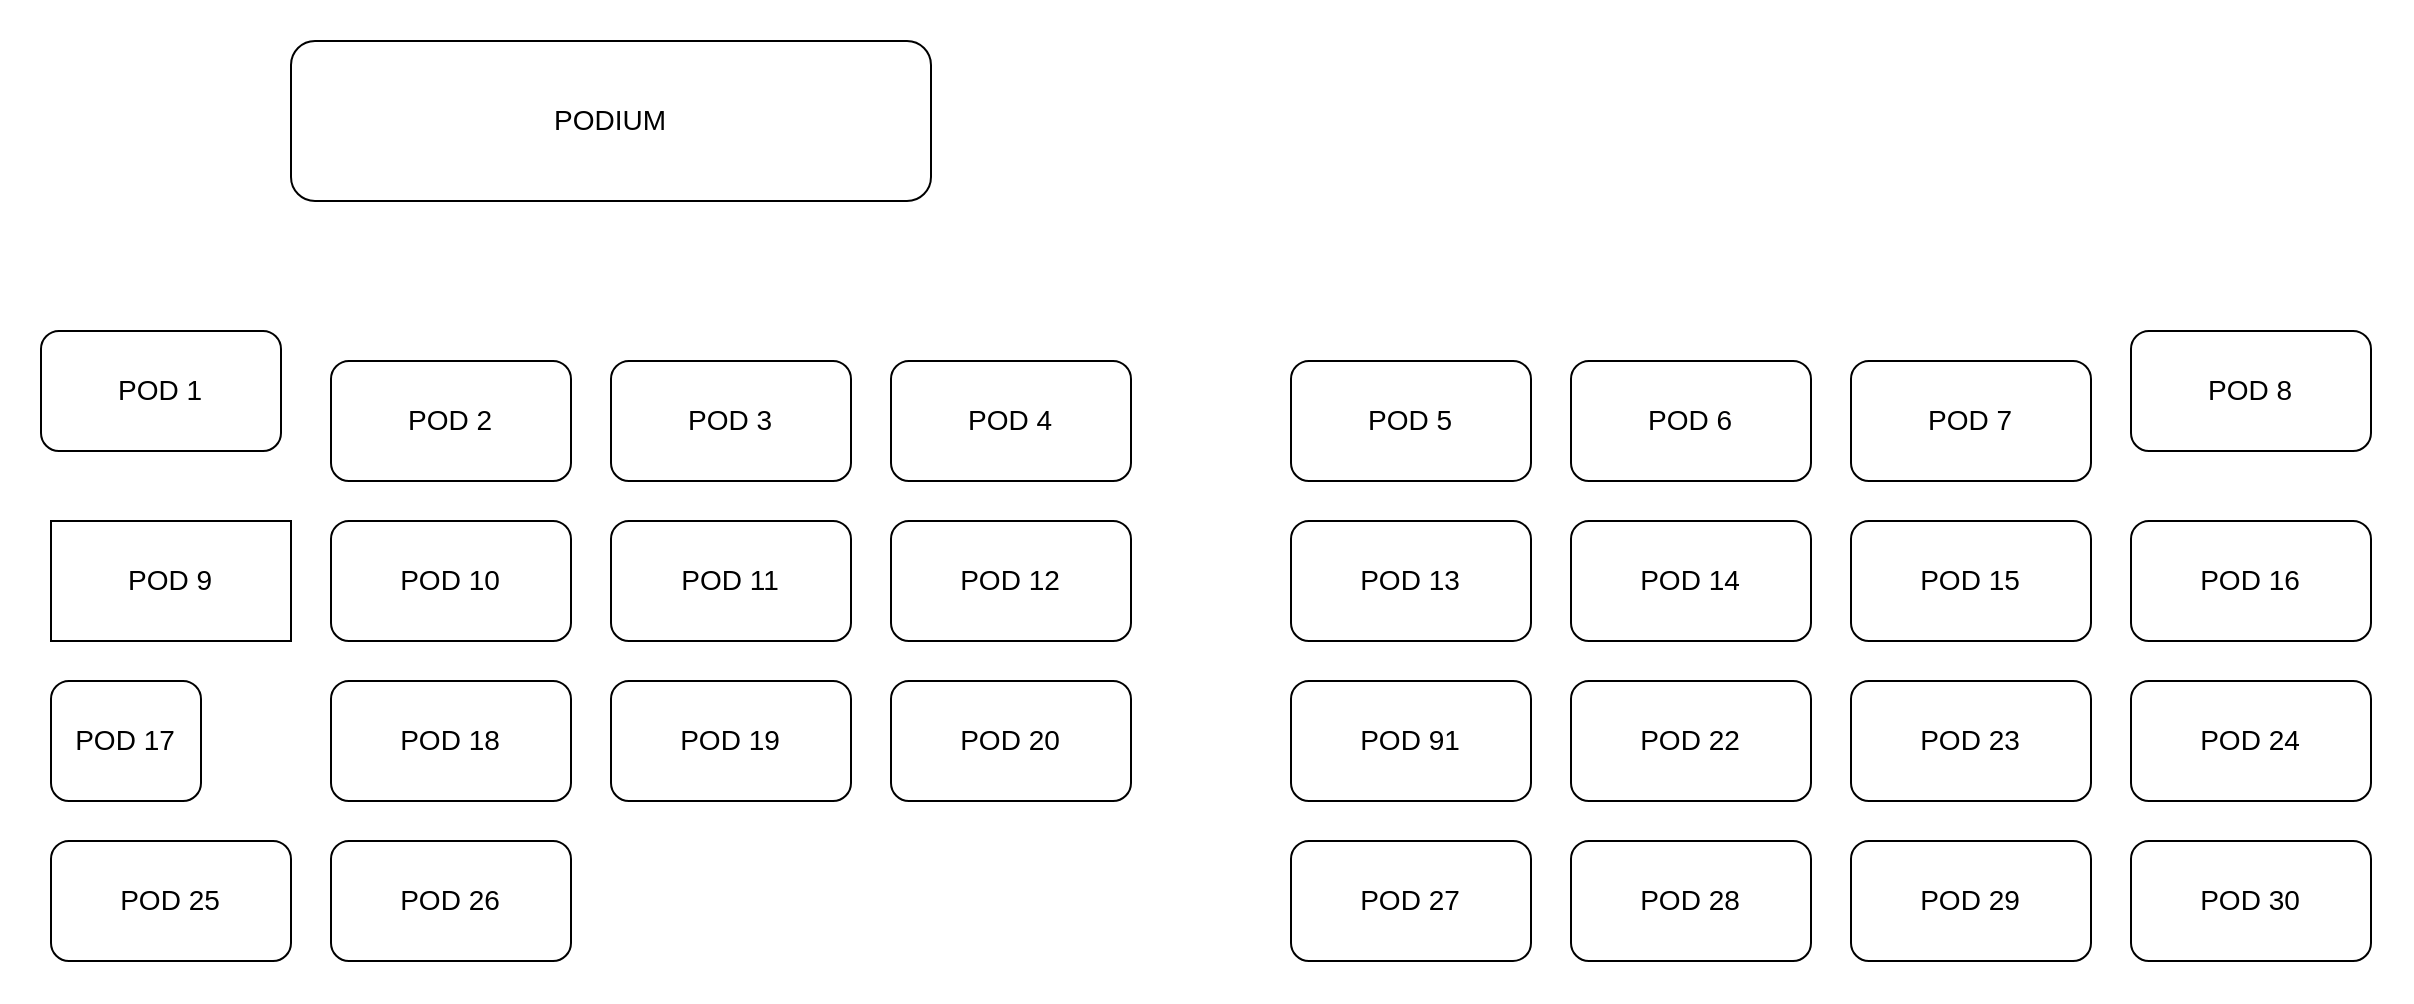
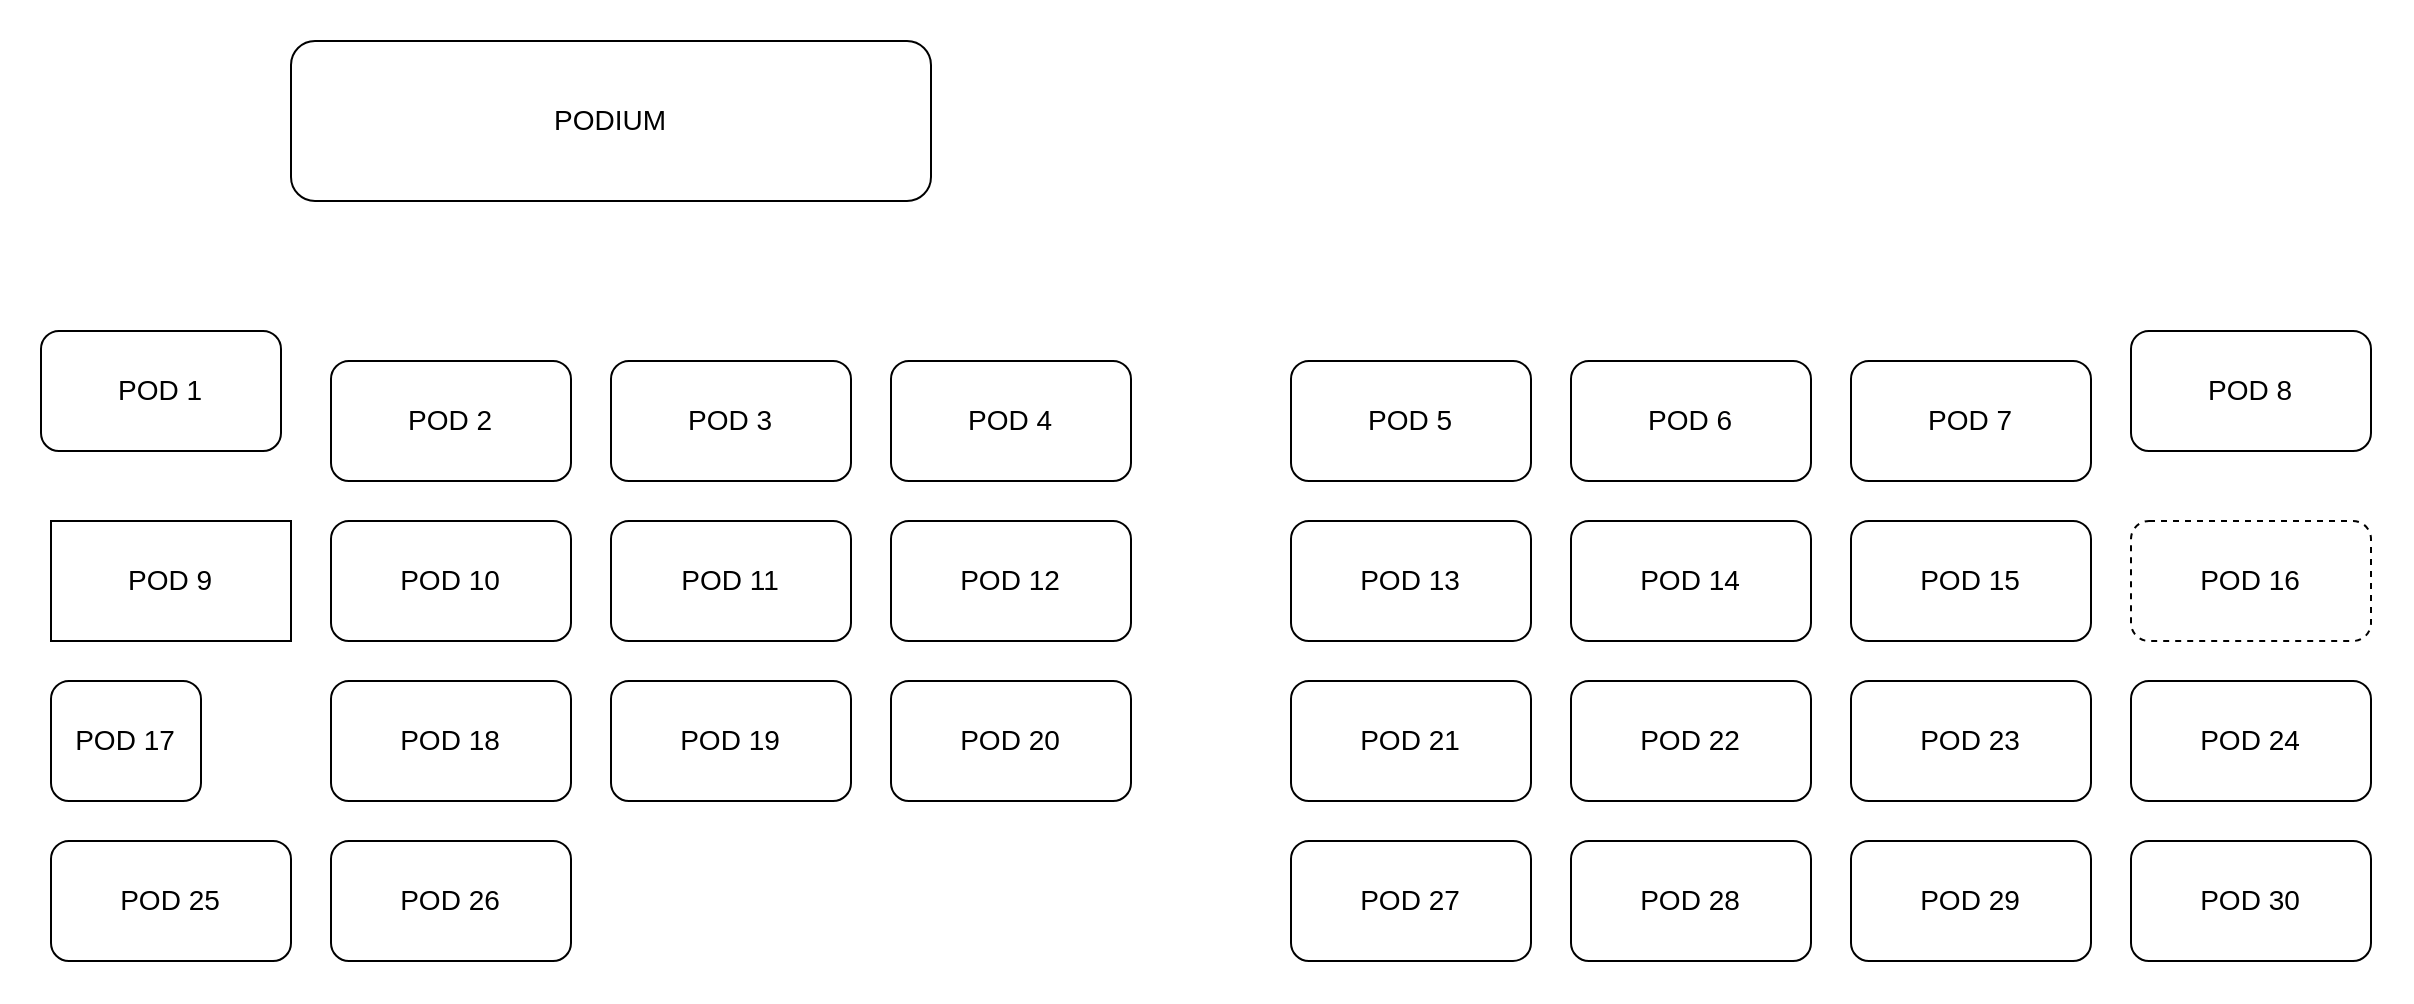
- <mxCell id="17" value="POD 16" style="rounded=1;whiteSpace=wrap;html=1;fontSize=14;" parent="1" vertex="1"><mxGeometry x="1065" y="260" width="120" height="60" as="geometry" /></mxCell>
+ <mxCell id="17" value="POD 16" style="rounded=1;whiteSpace=wrap;html=1;fontSize=14;dashed=1;" parent="1" vertex="1"><mxGeometry x="1065" y="260" width="120" height="60" as="geometry" /></mxCell>
- <mxCell id="22" value="POD 91" style="rounded=1;whiteSpace=wrap;html=1;fontSize=14;" parent="1" vertex="1"><mxGeometry x="645" y="340" width="120" height="60" as="geometry" /></mxCell>
+ <mxCell id="22" value="POD 21" style="rounded=1;whiteSpace=wrap;html=1;fontSize=14;" parent="1" vertex="1"><mxGeometry x="645" y="340" width="120" height="60" as="geometry" /></mxCell>
